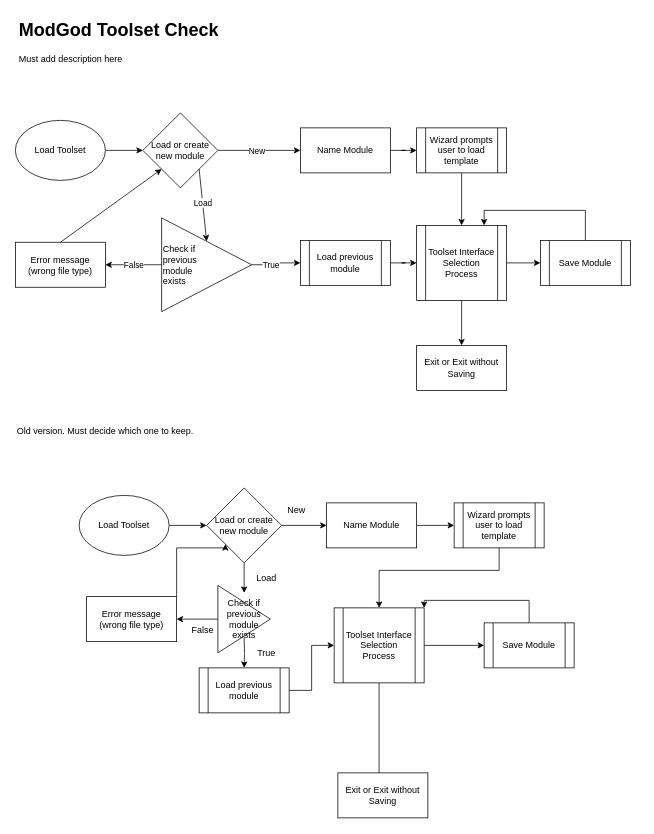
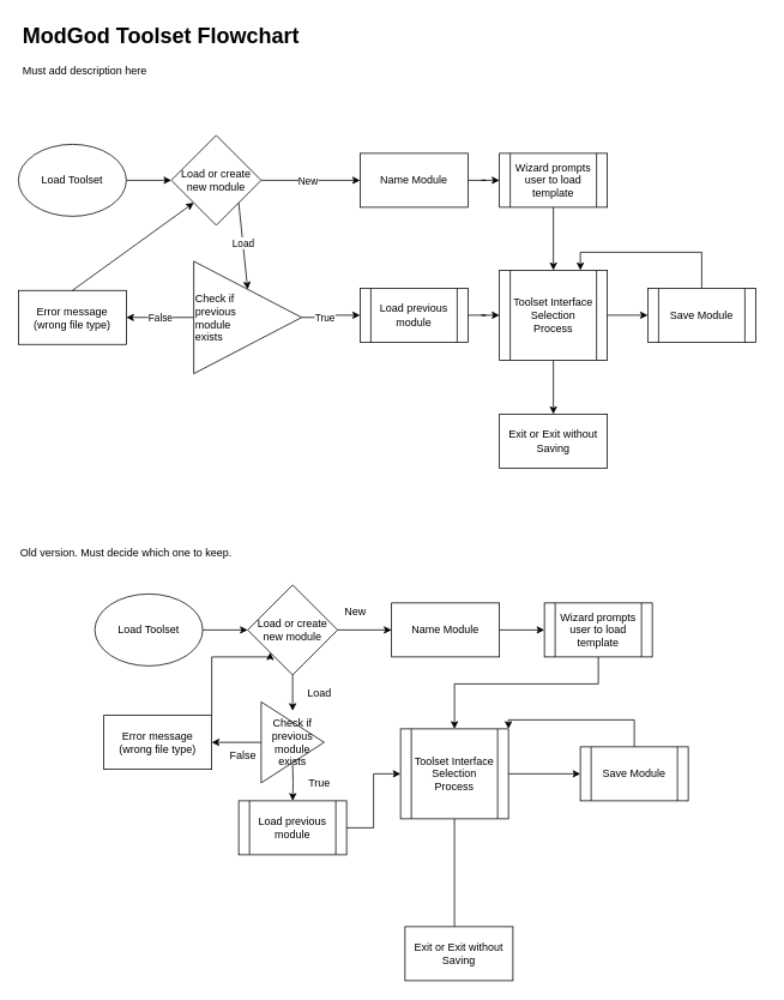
- <mxCell id="28" value="&lt;h1&gt;ModGod Toolset Check&lt;/h1&gt;&lt;p&gt;Must add description here&lt;/p&gt;" style="text;html=1;strokeColor=none;fillColor=none;spacing=5;spacingTop=-20;whiteSpace=wrap;overflow=hidden;rounded=0;" vertex="1" parent="1"><mxGeometry x="20" y="20" width="830" height="120" as="geometry" /></mxCell>
+ <mxCell id="28" value="&lt;h1&gt;ModGod Toolset Flowchart&lt;/h1&gt;&lt;p&gt;Must add description here&lt;/p&gt;" style="text;html=1;strokeColor=none;fillColor=none;spacing=5;spacingTop=-20;whiteSpace=wrap;overflow=hidden;rounded=0;" vertex="1" parent="1"><mxGeometry x="20" y="20" width="830" height="120" as="geometry" /></mxCell>
- <mxCell id="55" value="Old version. Must decide which one to keep." style="text;html=1;strokeColor=none;fillColor=none;align=center;verticalAlign=middle;whiteSpace=wrap;rounded=0;" vertex="1" parent="1"><mxGeometry x="20" y="560" width="240" height="30" as="geometry" /></mxCell>
+ <mxCell id="55" value="Old version. Must decide which one to keep." style="text;html=1;strokeColor=none;fillColor=none;align=center;verticalAlign=middle;whiteSpace=wrap;rounded=0;" vertex="1" parent="1"><mxGeometry x="20" y="600" width="240" height="30" as="geometry" /></mxCell>
